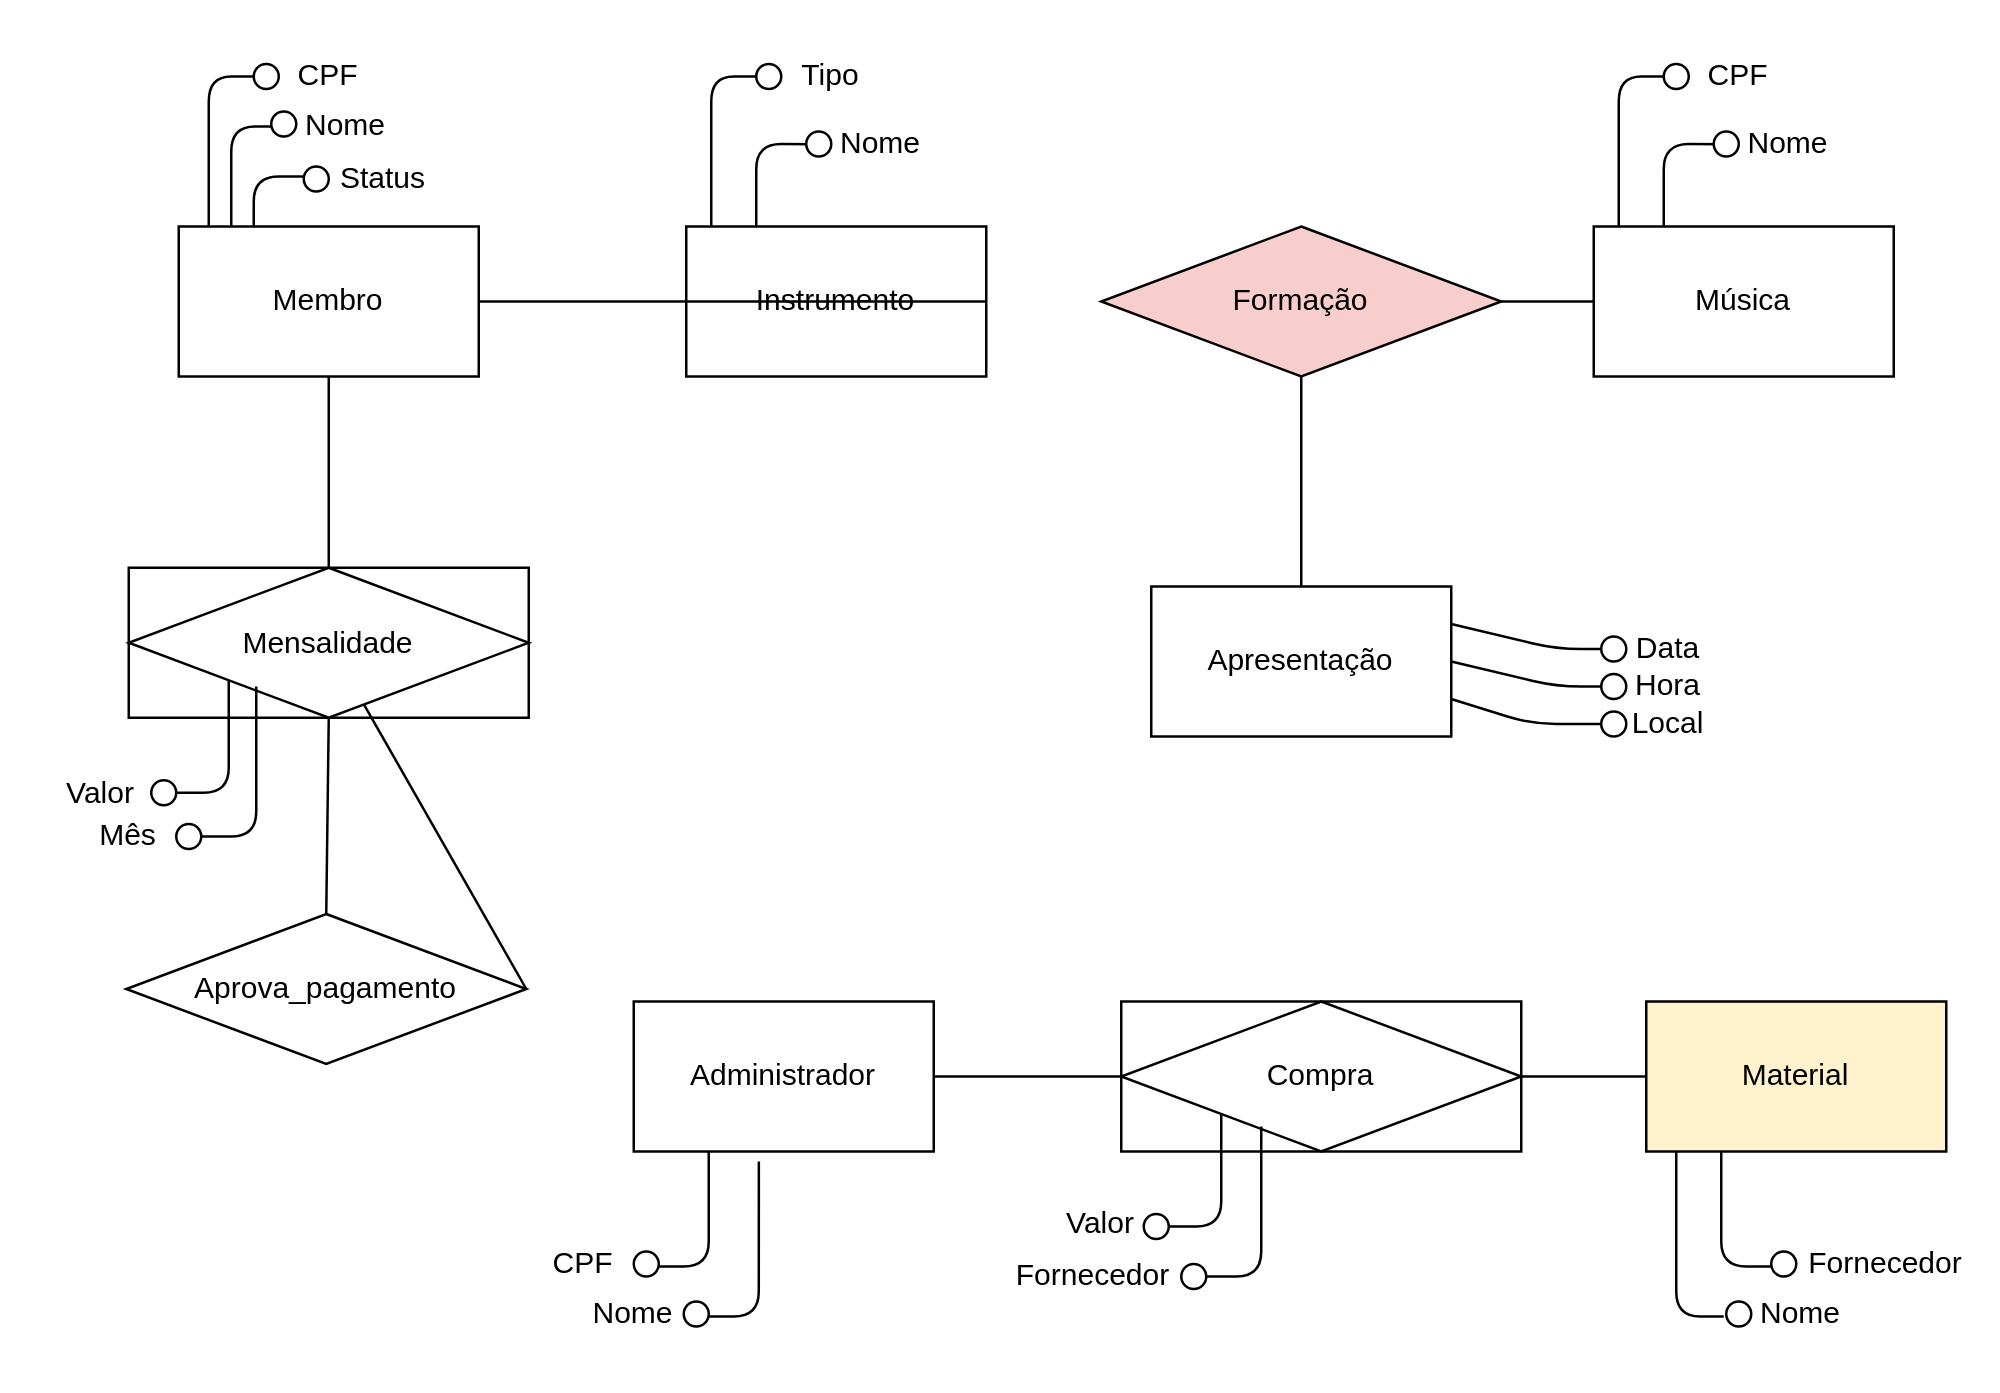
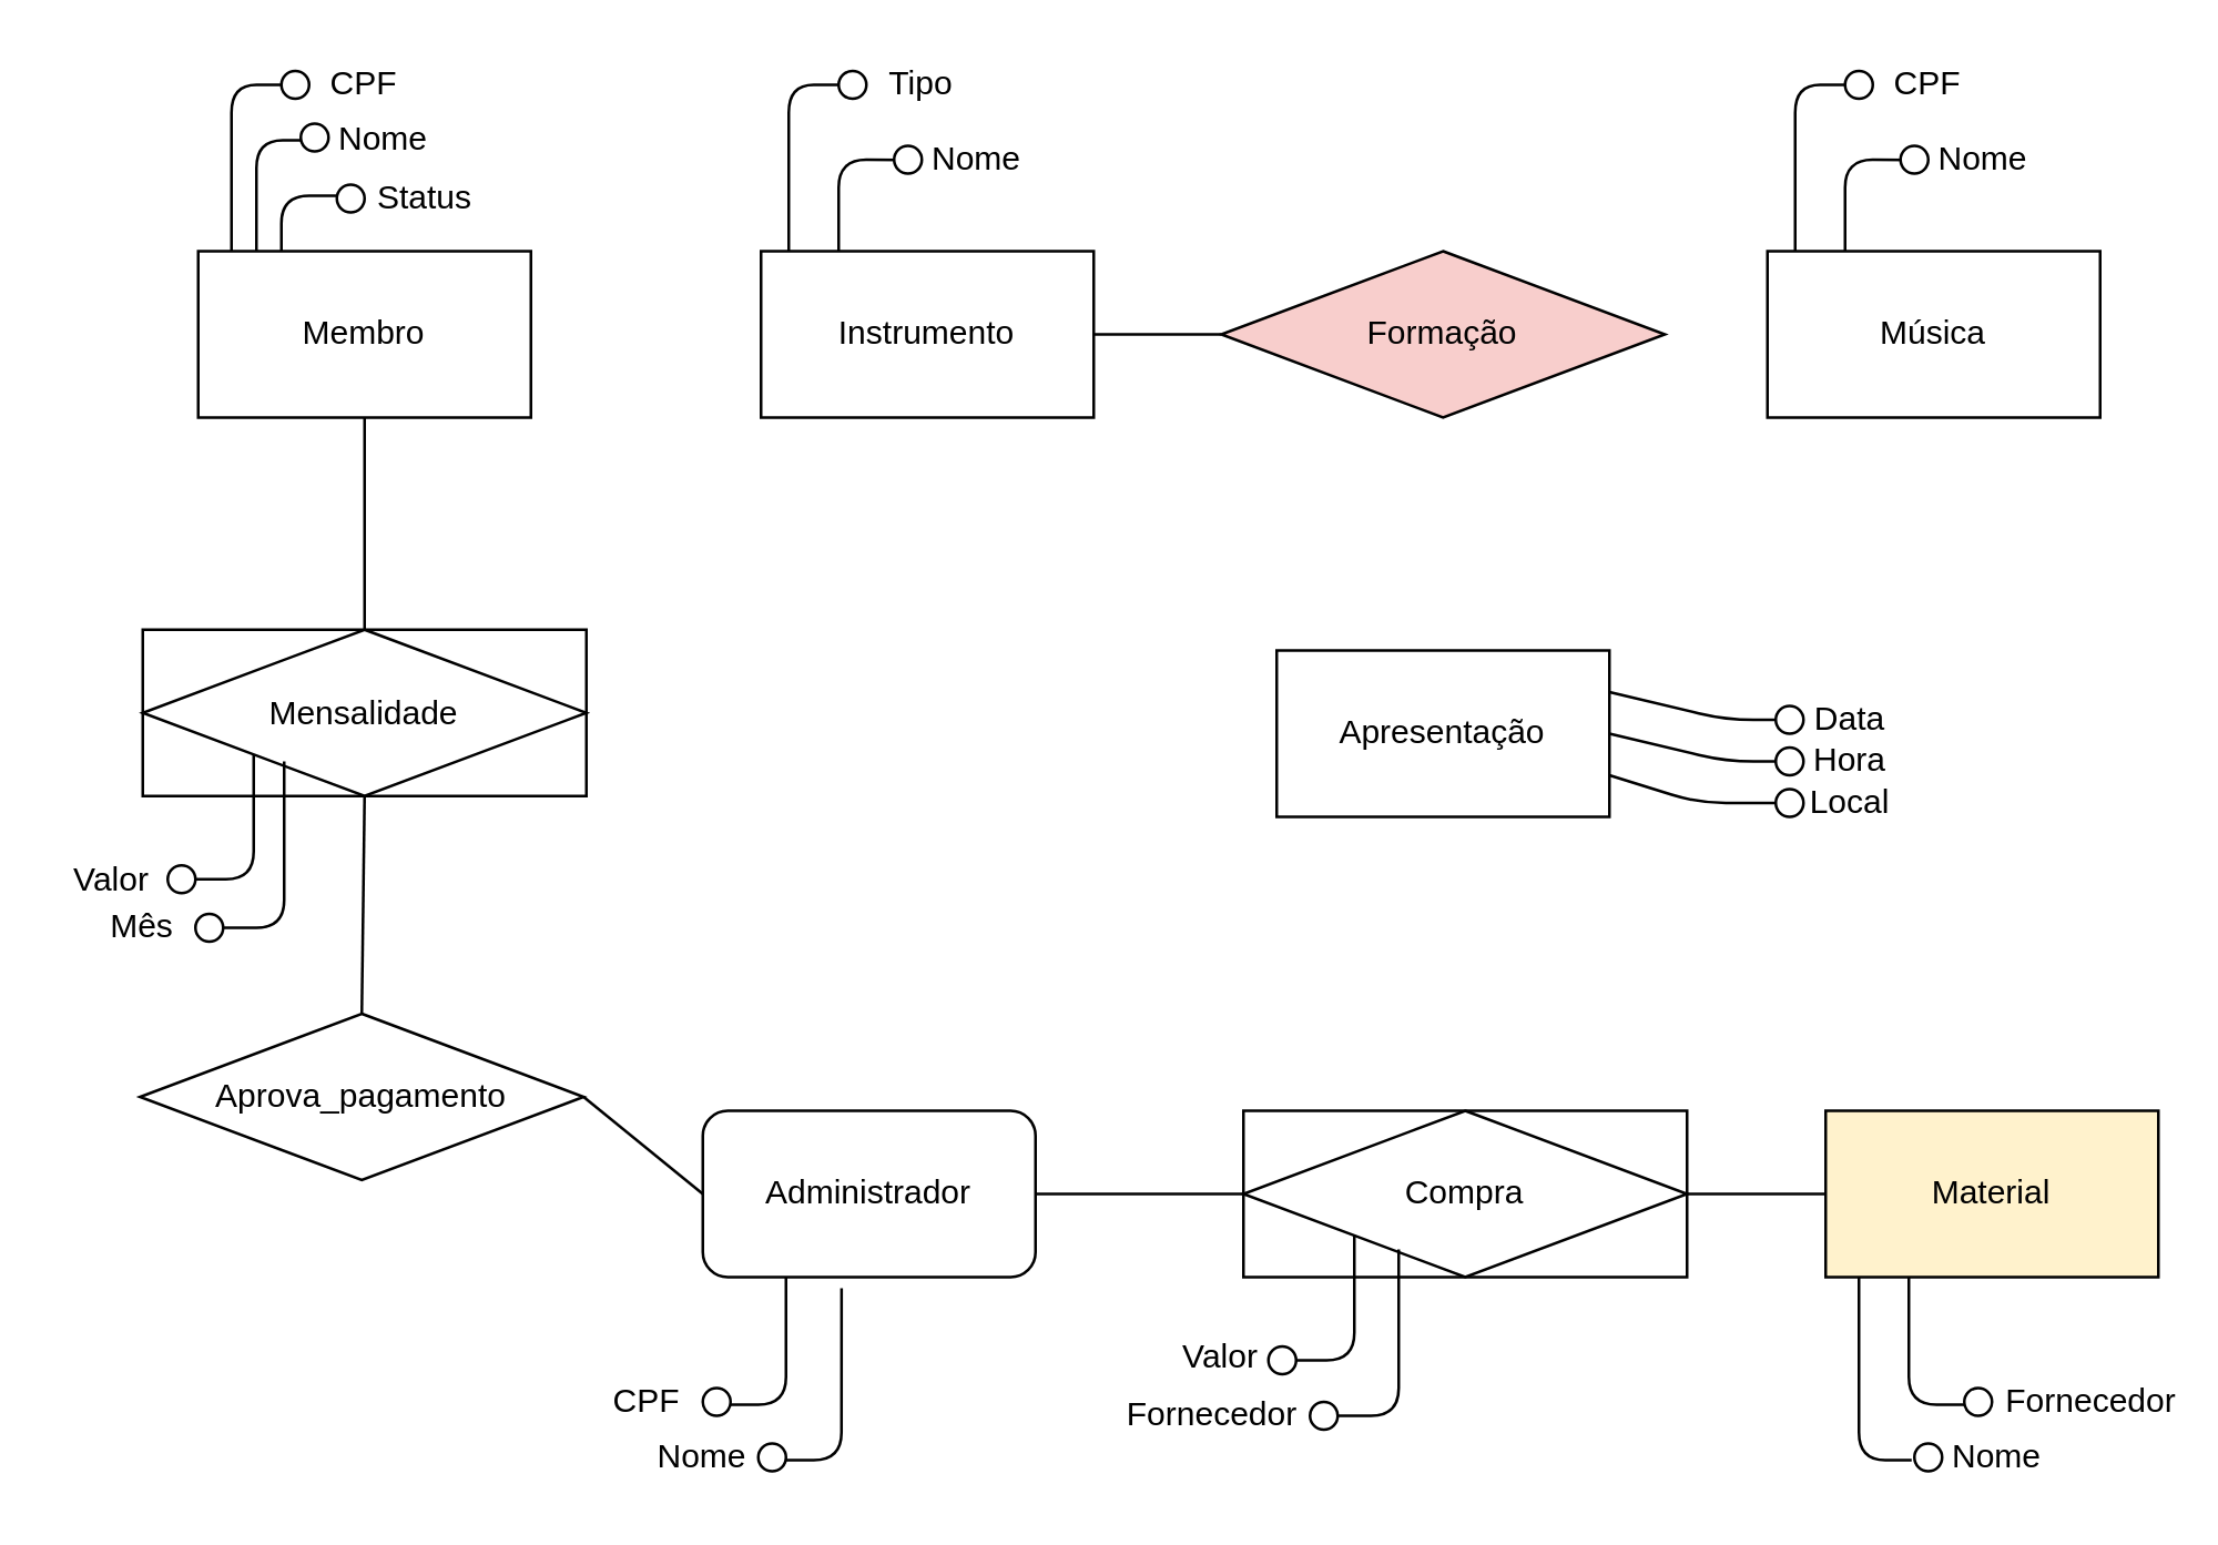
- <mxCell id="70" value="" style="endArrow=none;html=1;exitX=1;exitY=0.5;exitDx=0;exitDy=0;" edge="1" parent="1" source="58" target="2"><mxGeometry width="50" height="50" relative="1" as="geometry"><mxPoint x="230" y="230" as="sourcePoint" /><mxPoint x="280" y="180" as="targetPoint" /></mxGeometry></mxCell>
+ <mxCell id="70" value="" style="endArrow=none;html=1;entryX=0;entryY=0.5;entryDx=0;entryDy=0;exitX=1;exitY=0.5;exitDx=0;exitDy=0;" edge="1" parent="1" source="58" target="67"><mxGeometry width="50" height="50" relative="1" as="geometry"><mxPoint x="230" y="230" as="sourcePoint" /><mxPoint x="280" y="180" as="targetPoint" /></mxGeometry></mxCell>
- <mxCell id="69" value="" style="endArrow=none;html=1;exitX=1;exitY=0.5;exitDx=0;exitDy=0;entryX=0;entryY=0.5;entryDx=0;entryDy=0;" edge="1" parent="1" source="67" target="4"><mxGeometry width="50" height="50" relative="1" as="geometry"><mxPoint x="670" y="250" as="sourcePoint" /><mxPoint x="720" y="200" as="targetPoint" /></mxGeometry></mxCell>
- <mxCell id="68" value="" style="endArrow=none;html=1;exitX=0.5;exitY=1;exitDx=0;exitDy=0;entryX=0.5;entryY=0;entryDx=0;entryDy=0;" edge="1" parent="1" source="67" target="3"><mxGeometry width="50" height="50" relative="1" as="geometry"><mxPoint x="250" y="240" as="sourcePoint" /><mxPoint x="300" y="190" as="targetPoint" /></mxGeometry></mxCell>
- <mxCell id="72" value="" style="endArrow=none;html=1;exitX=1;exitY=0.5;exitDx=0;exitDy=0;" edge="1" parent="1" source="65" target="45"><mxGeometry width="50" height="50" relative="1" as="geometry"><mxPoint x="210" y="260" as="sourcePoint" /><mxPoint x="260" y="210" as="targetPoint" /></mxGeometry></mxCell>
+ <mxCell id="72" value="" style="endArrow=none;html=1;entryX=0;entryY=0.5;entryDx=0;entryDy=0;exitX=1;exitY=0.5;exitDx=0;exitDy=0;" edge="1" parent="1" source="65" target="6"><mxGeometry width="50" height="50" relative="1" as="geometry"><mxPoint x="210" y="260" as="sourcePoint" /><mxPoint x="260" y="210" as="targetPoint" /></mxGeometry></mxCell>
- <mxCell id="6" value="Administrador" style="rounded=0;whiteSpace=wrap;html=1;" vertex="1" parent="1"><mxGeometry x="253" y="400" width="120" height="60" as="geometry" /></mxCell>
+ <mxCell id="6" value="Administrador" style="whiteSpace=wrap;html=1;rounded=1;" vertex="1" parent="1"><mxGeometry x="253" y="400" width="120" height="60" as="geometry" /></mxCell>
